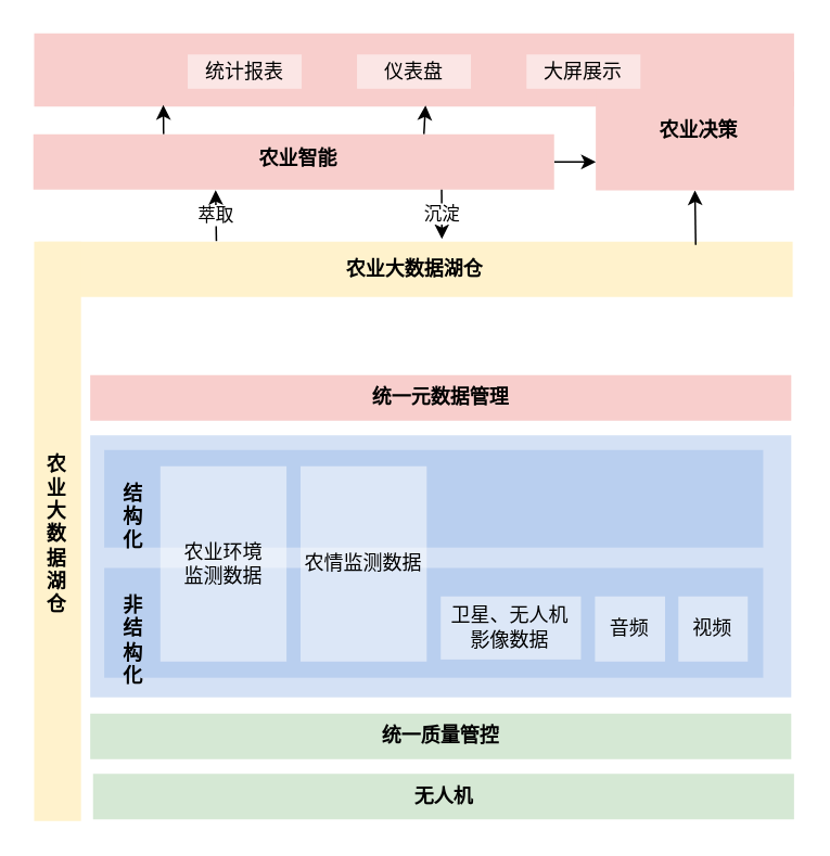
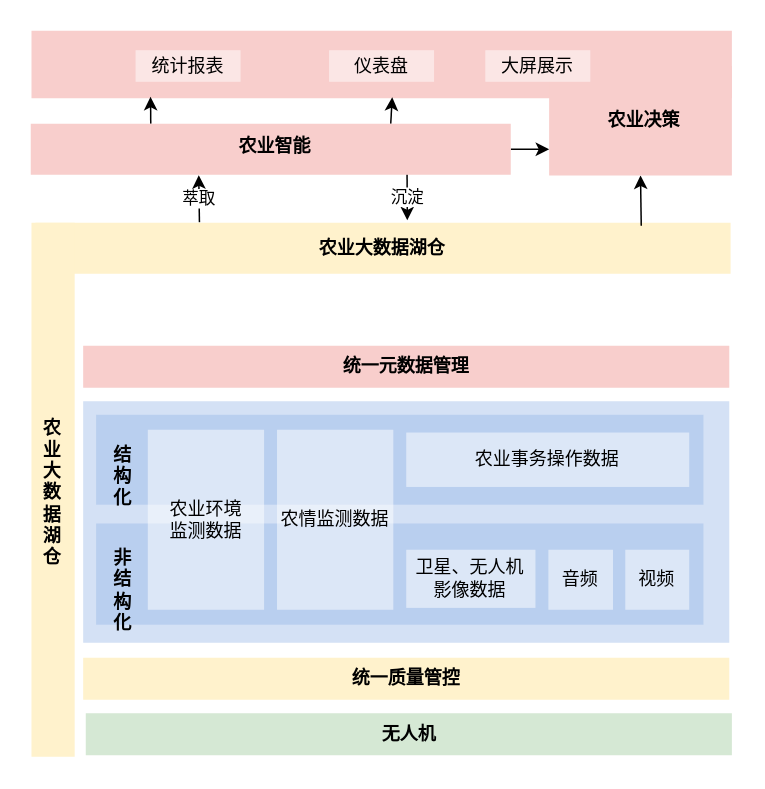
- <mxCell id="27" value="统计报表" style="rounded=0;whiteSpace=wrap;html=1;fillColor=default;strokeColor=none;glass=0;opacity=50;" parent="1" vertex="1"><mxGeometry x="114.88" y="33" width="70" height="21" as="geometry" /></mxCell>
+ <mxCell id="27" value="统计报表" style="rounded=0;whiteSpace=wrap;html=1;fillColor=default;strokeColor=none;glass=0;opacity=50;" parent="1" vertex="1"><mxGeometry x="89.88" y="33" width="70" height="21" as="geometry" /></mxCell>
+ <mxCell id="9" value="农业事务操作数据" style="rounded=0;whiteSpace=wrap;html=1;fillColor=default;strokeColor=none;glass=0;opacity=50;" parent="1" vertex="1"><mxGeometry x="270.325" y="287.87" width="188.666" height="36.25" as="geometry" /></mxCell>
- <mxCell id="25" value="统一质量管控" style="rounded=0;whiteSpace=wrap;html=1;strokeColor=none;fillColor=#d5e8d4;fontStyle=1" parent="1" vertex="1"><mxGeometry x="54.954" y="438" width="430.743" height="28" as="geometry" /></mxCell>
+ <mxCell id="25" value="统一质量管控" style="rounded=0;whiteSpace=wrap;html=1;strokeColor=none;fillColor=#fff2cc;fontStyle=1;" parent="1" vertex="1"><mxGeometry x="54.954" y="438" width="430.743" height="28" as="geometry" /></mxCell>
